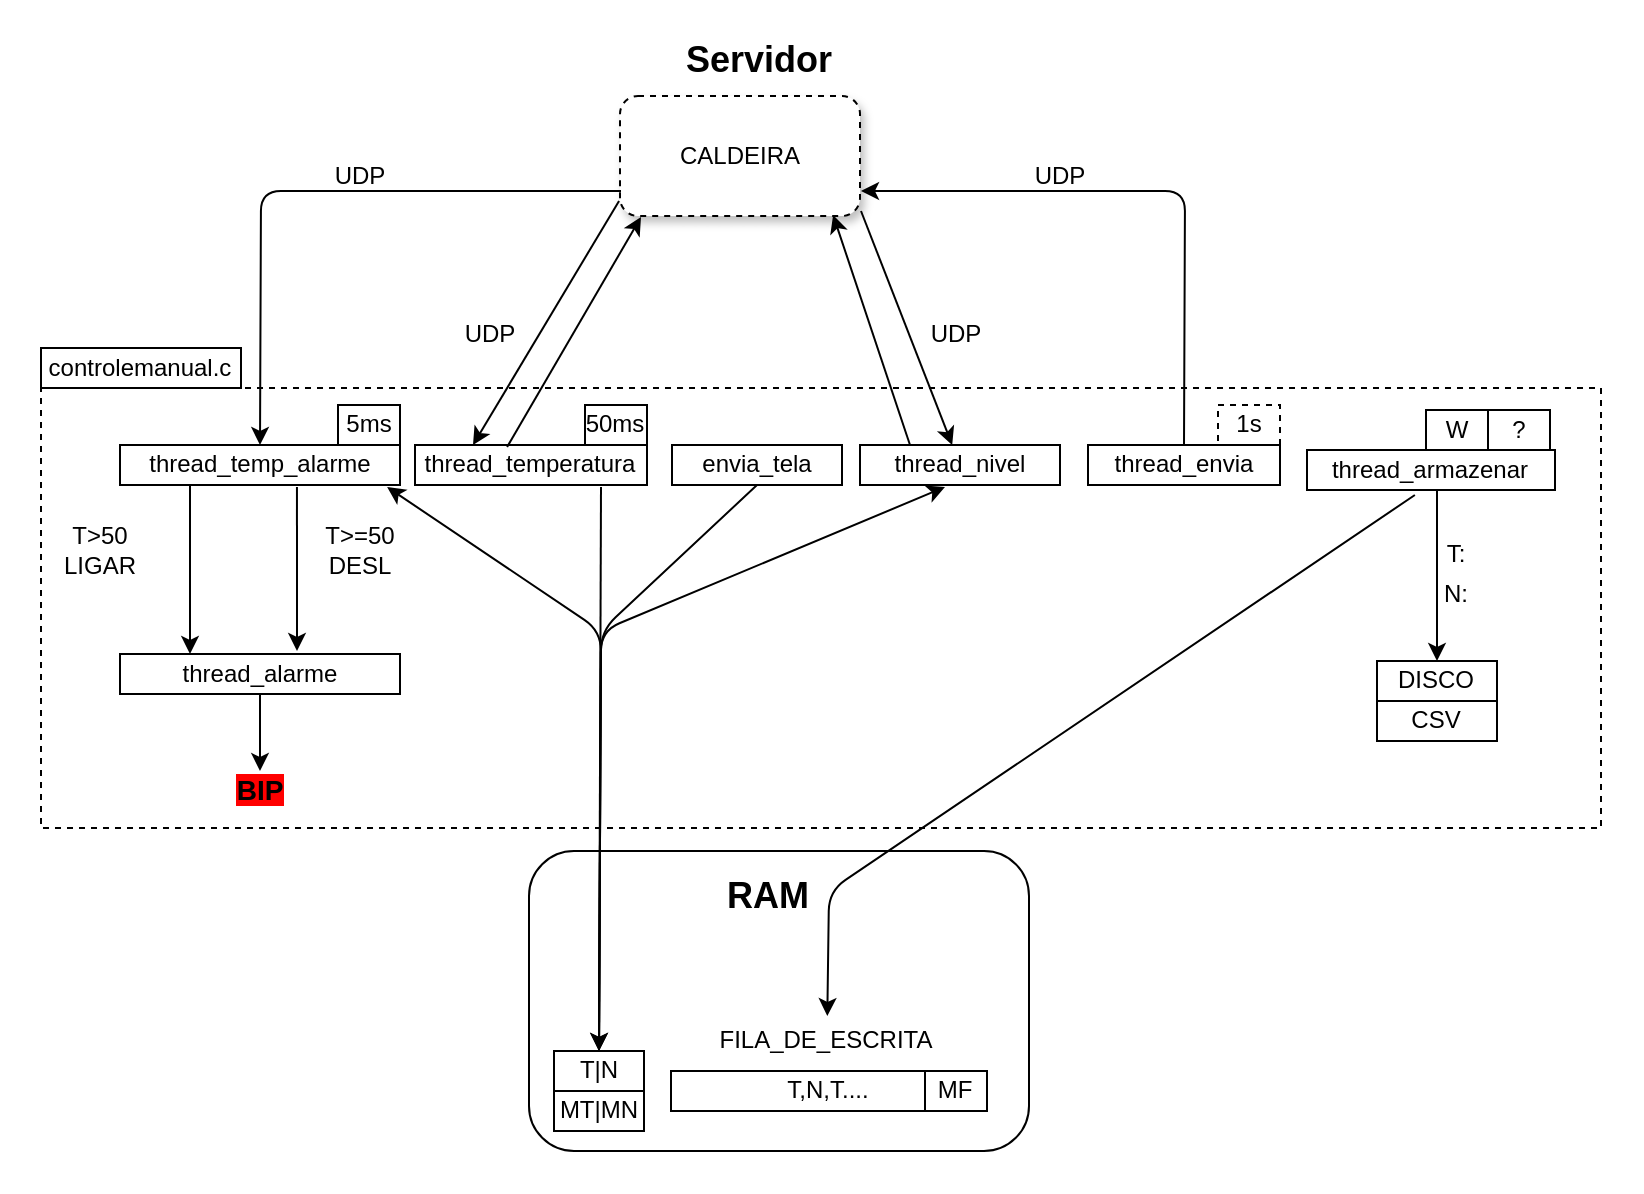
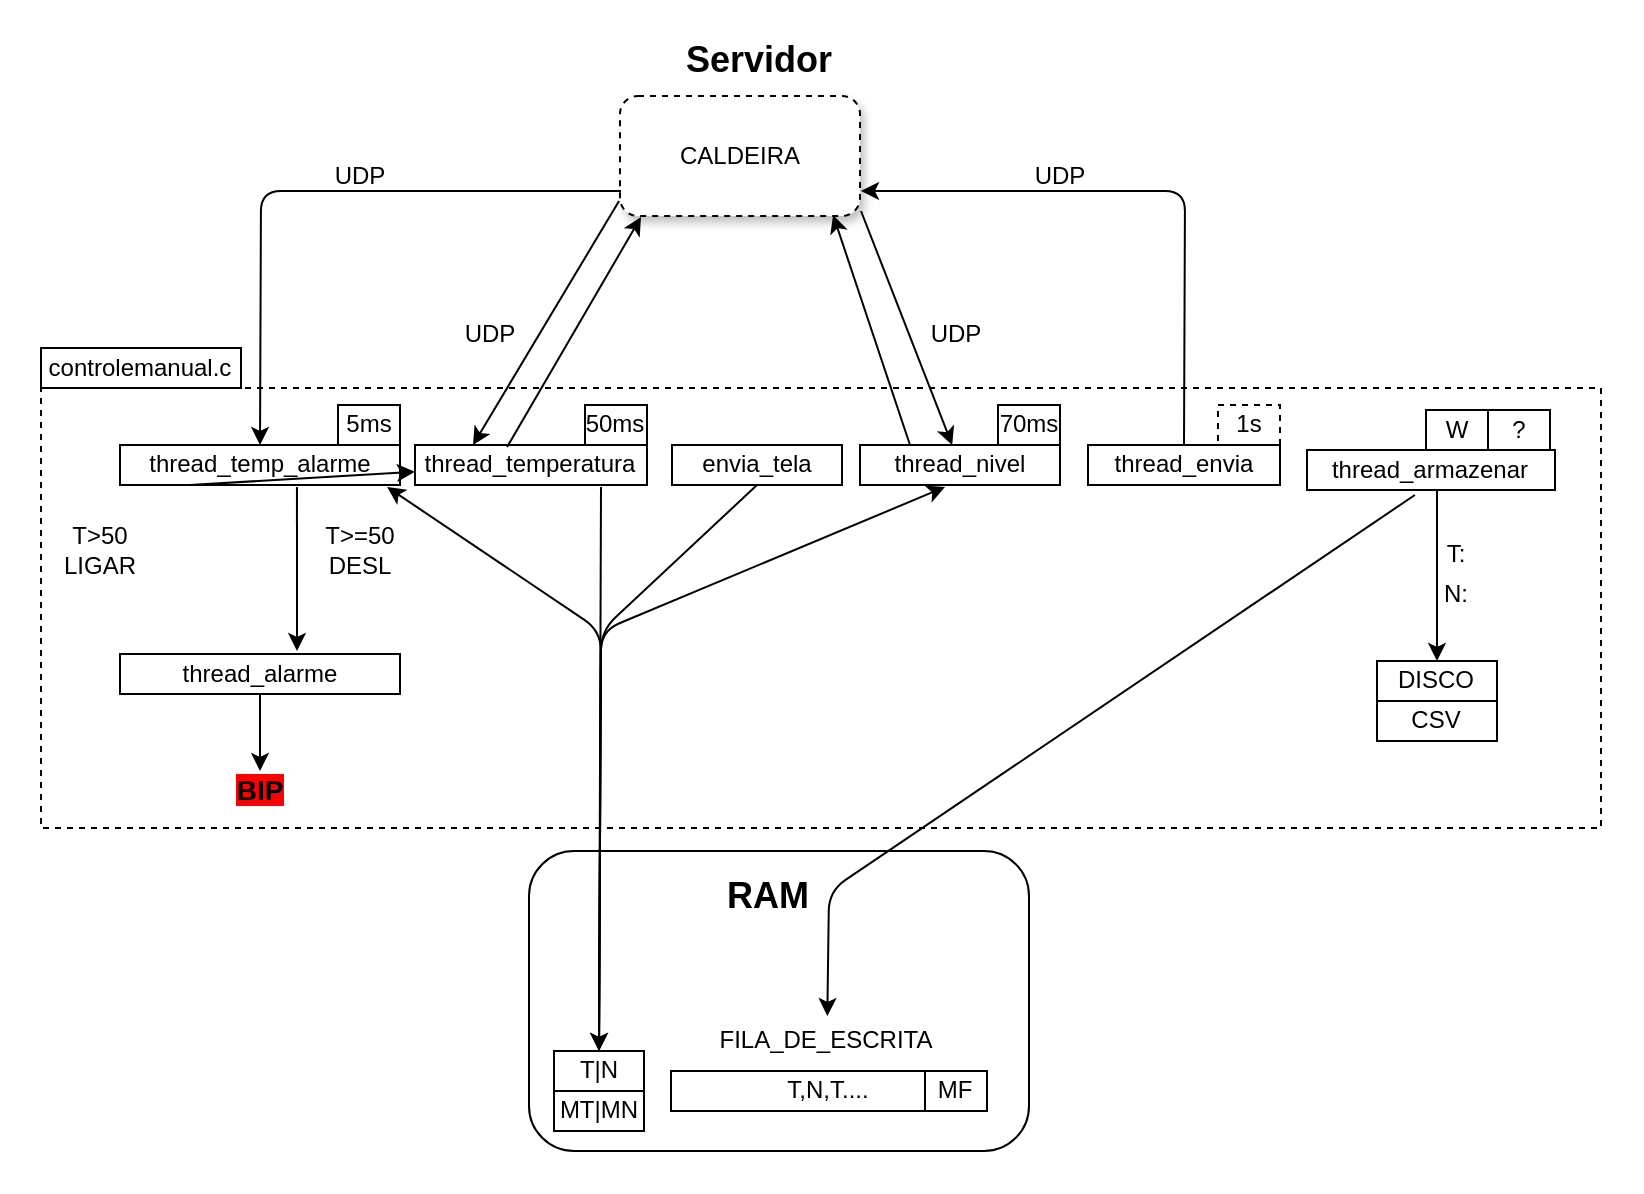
+ <mxCell id="24" value="70ms" style="rounded=0;whiteSpace=wrap;html=1;fillColor=#FFFFFF;" parent="1" vertex="1"><mxGeometry x="498.5" y="202" width="31" height="20" as="geometry" /></mxCell>
- <mxCell id="42" value="" style="endArrow=classic;html=1;exitX=0.25;exitY=1;exitDx=0;exitDy=0;entryX=0.25;entryY=0;entryDx=0;entryDy=0;" edge="1" parent="1" source="3" target="5"><mxGeometry width="50" height="50" relative="1" as="geometry"><mxPoint x="260" y="335" as="sourcePoint" /><mxPoint x="310" y="285" as="targetPoint" /></mxGeometry></mxCell>
+ <mxCell id="42" value="" style="endArrow=classic;html=1;exitX=0.25;exitY=1;exitDx=0;exitDy=0;" edge="1" parent="1" source="3" target="32"><mxGeometry width="50" height="50" relative="1" as="geometry"><mxPoint x="260" y="335" as="sourcePoint" /><mxPoint x="310" y="285" as="targetPoint" /></mxGeometry></mxCell>
